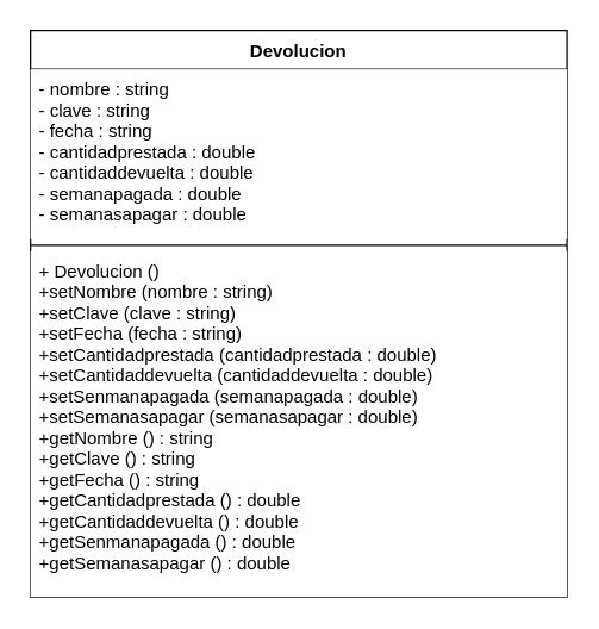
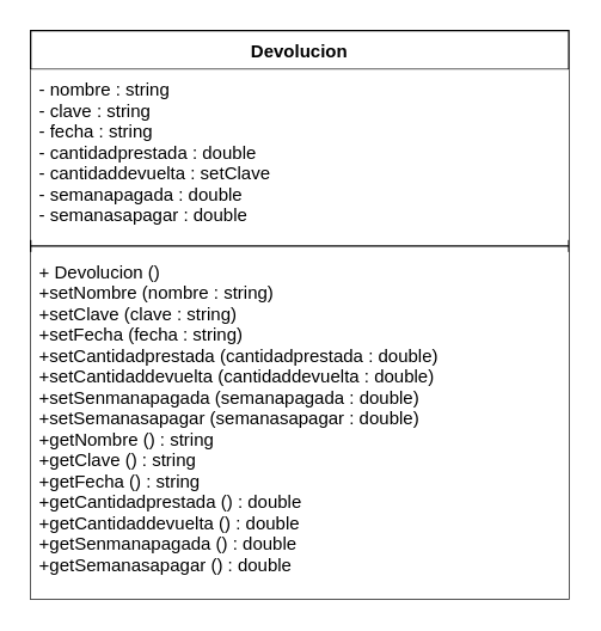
- <mxCell id="3" value="- nombre : string&#10;- clave : string&#10;- fecha : string&#10;- cantidadprestada : double&#10;- cantidaddevuelta : double&#10;- semanapagada : double&#10;- semanasapagar : double&#10;" style="text;strokeColor=none;fillColor=default;align=left;verticalAlign=top;spacingLeft=4;spacingRight=4;overflow=hidden;rotatable=0;points=[[0,0.5],[1,0.5]];portConstraint=eastwest;" parent="2" vertex="1"><mxGeometry y="26" width="360" height="114" as="geometry" /></mxCell>
+ <mxCell id="3" value="- nombre : string&#10;- clave : string&#10;- fecha : string&#10;- cantidadprestada : double&#10;- cantidaddevuelta : setClave&#10;- semanapagada : double&#10;- semanasapagar : double&#10;" style="text;strokeColor=none;fillColor=default;align=left;verticalAlign=top;spacingLeft=4;spacingRight=4;overflow=hidden;rotatable=0;points=[[0,0.5],[1,0.5]];portConstraint=eastwest;" parent="2" vertex="1"><mxGeometry y="26" width="360" height="114" as="geometry" /></mxCell>
